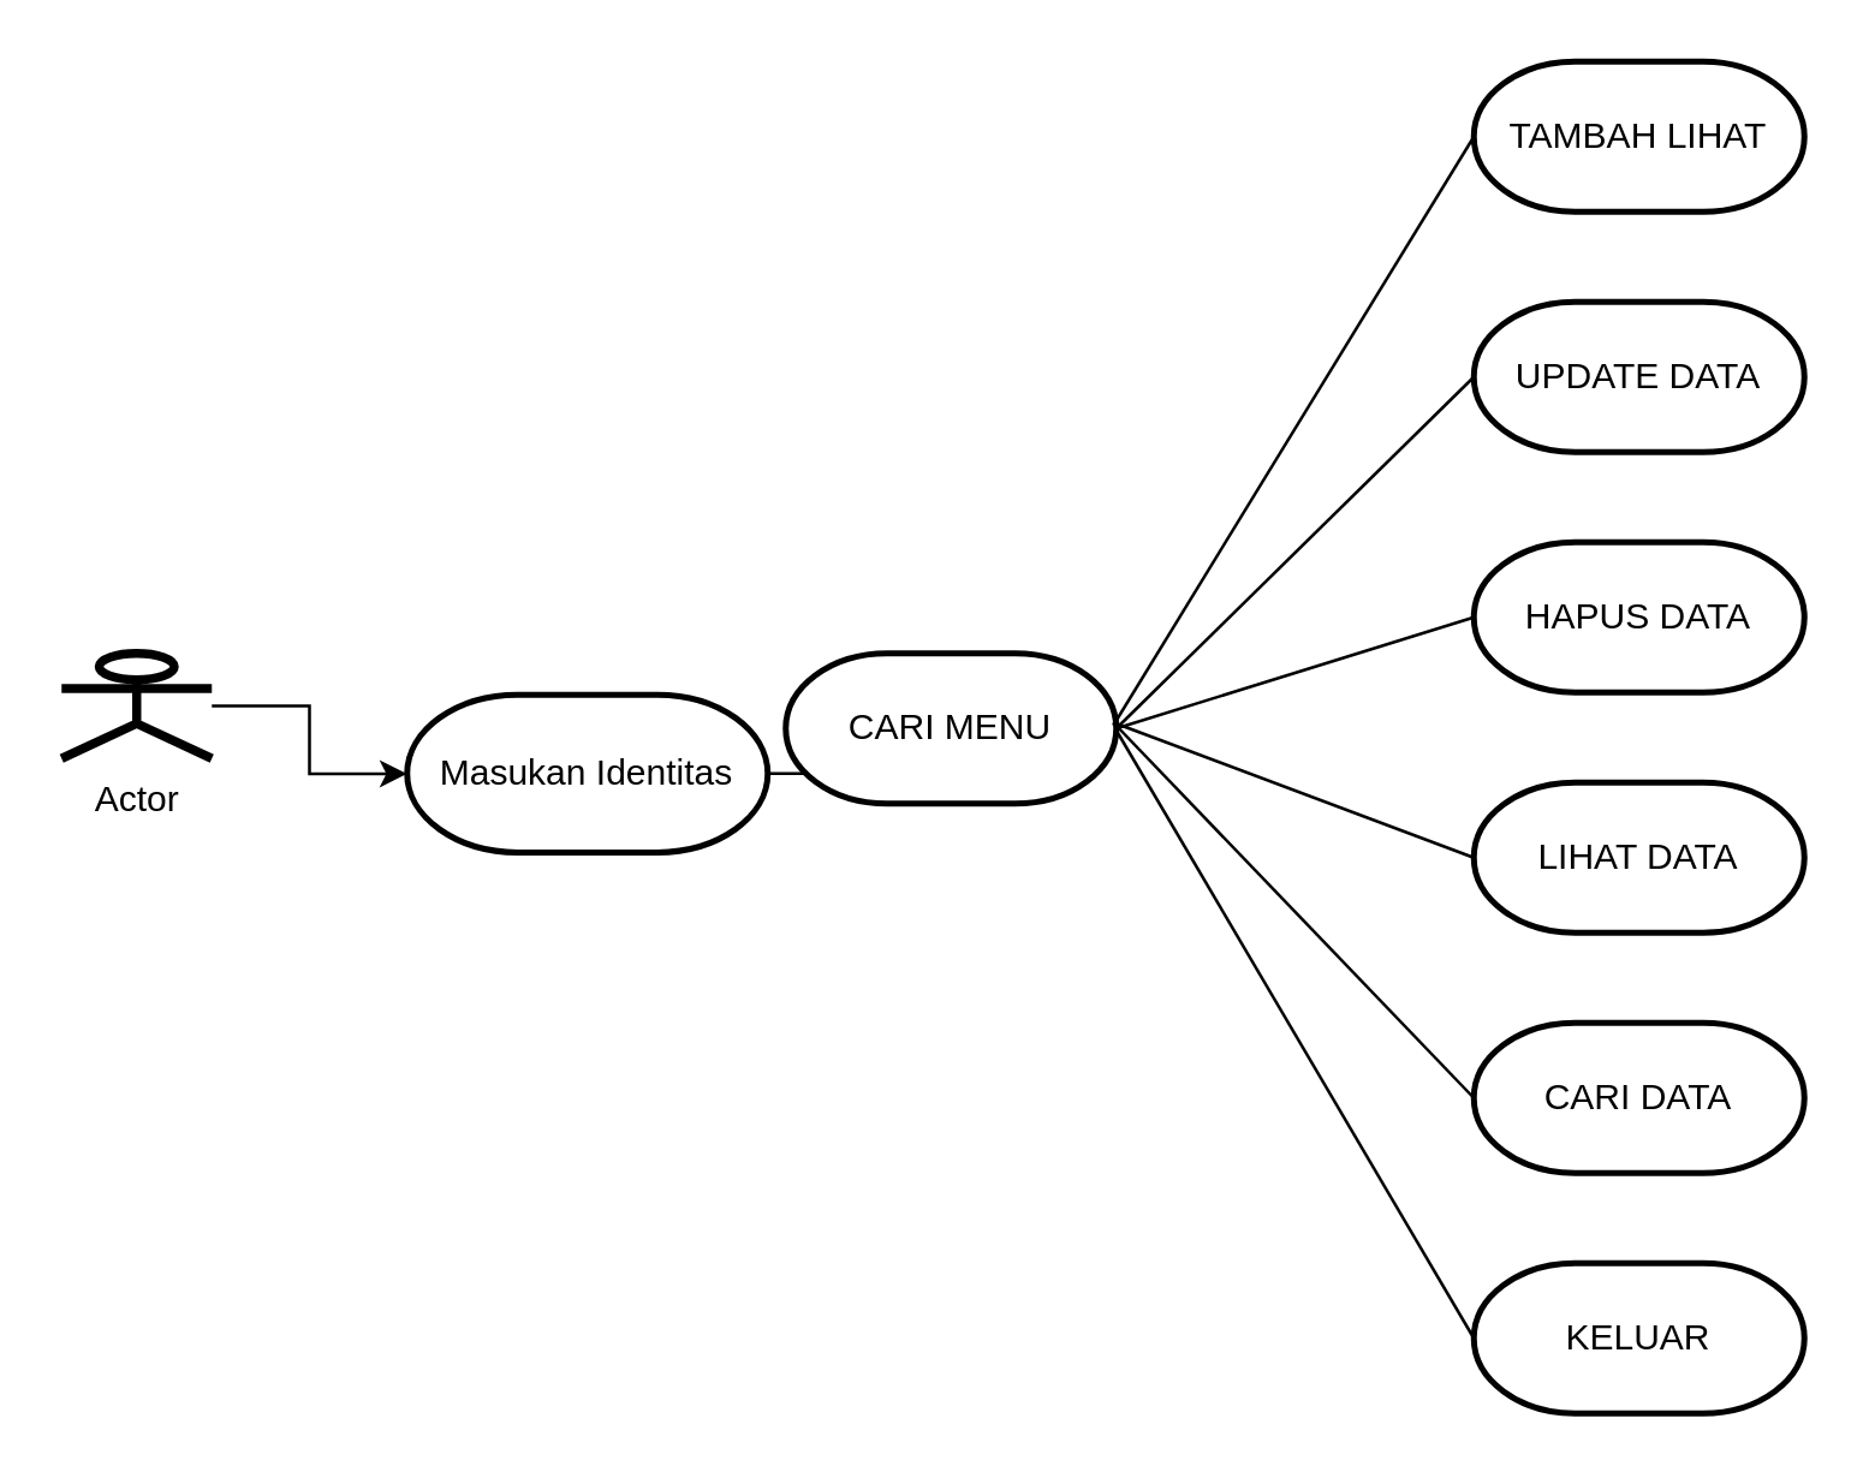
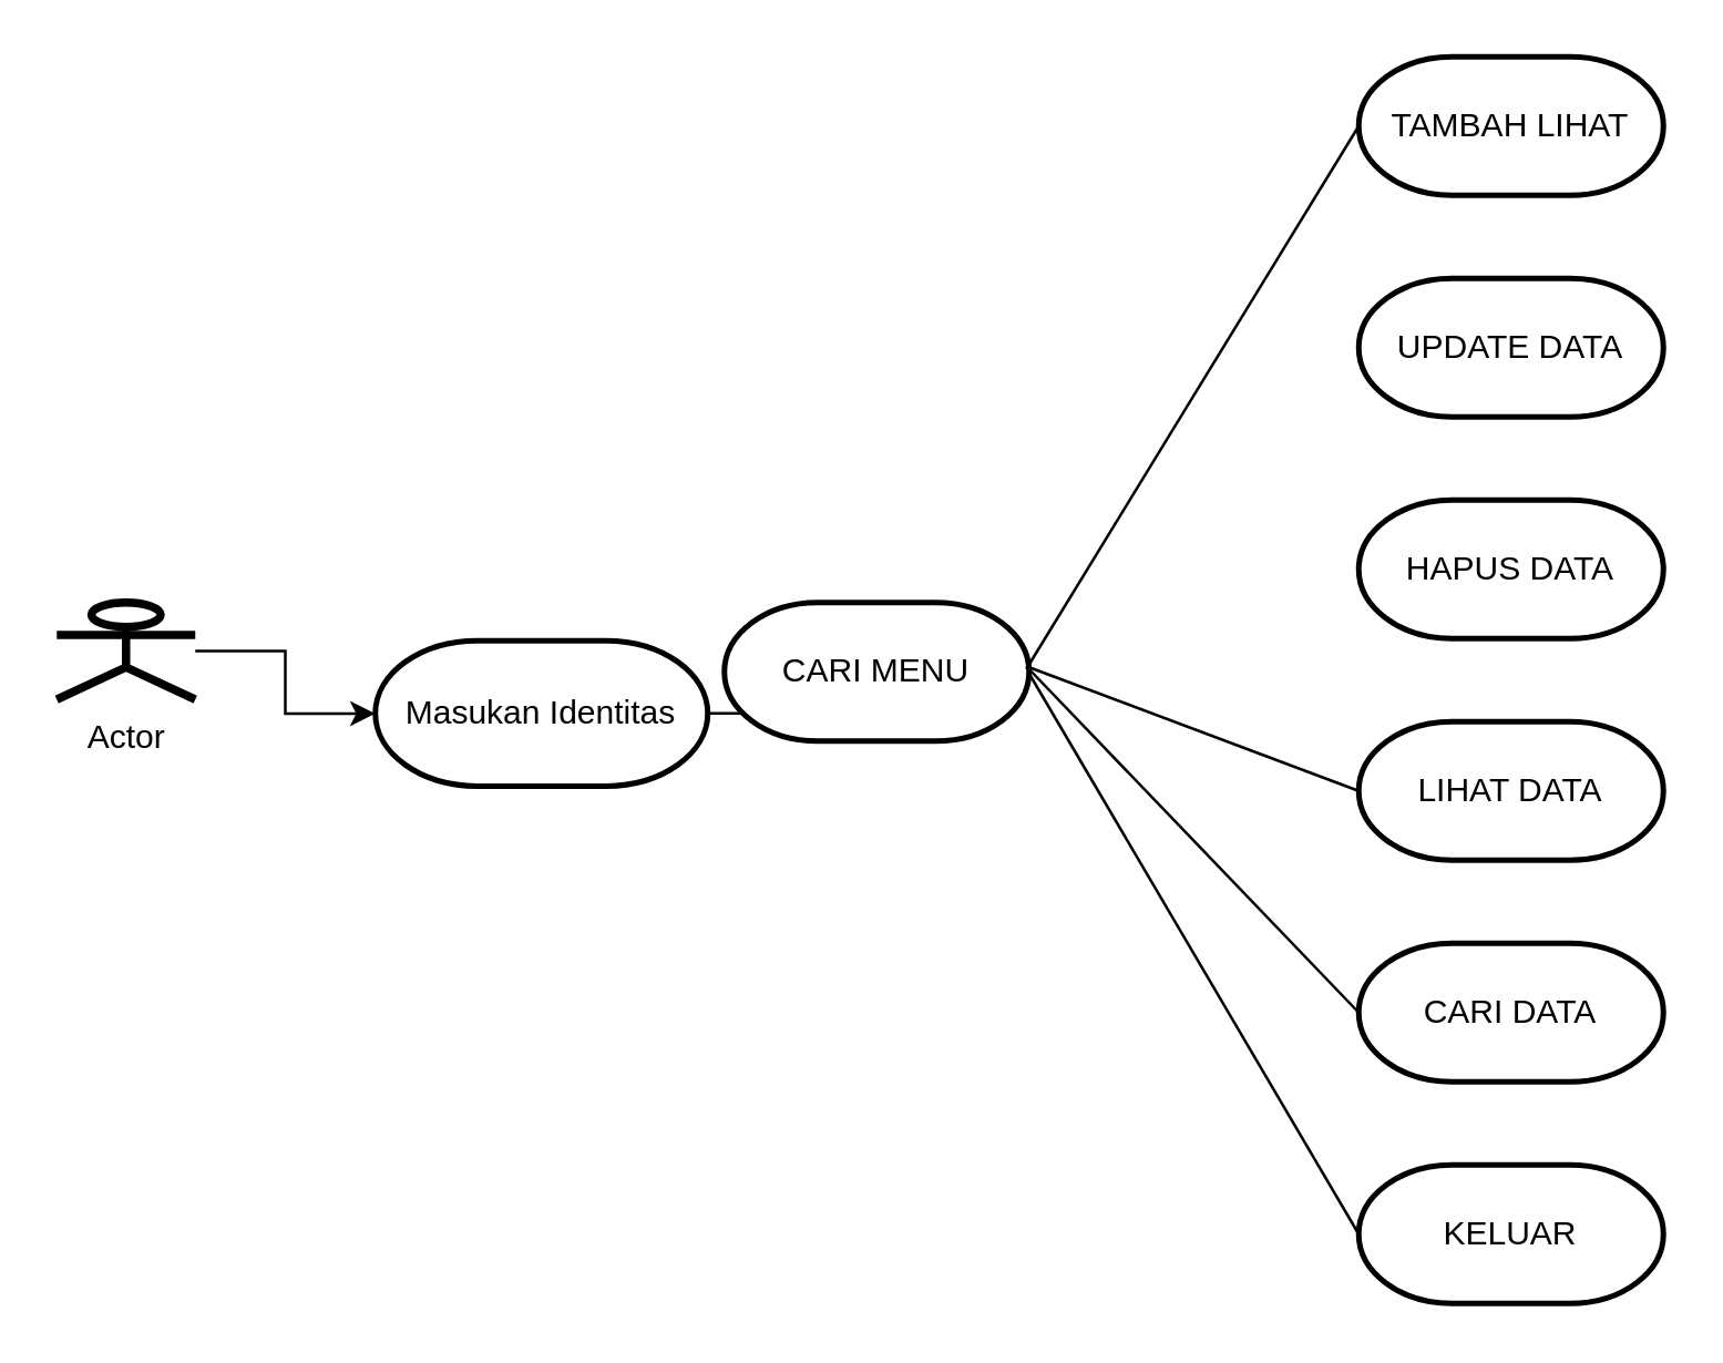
- <mxCell id="14" value="" style="endArrow=none;html=1;exitX=1;exitY=0.5;exitDx=0;exitDy=0;exitPerimeter=0;entryX=0;entryY=0.5;entryDx=0;entryDy=0;entryPerimeter=0;" parent="1" source="5" target="9" edge="1"><mxGeometry width="50" height="50" relative="1" as="geometry"><mxPoint x="390" y="260" as="sourcePoint" /><mxPoint x="440" y="210" as="targetPoint" /></mxGeometry></mxCell>
- <mxCell id="15" value="" style="endArrow=none;html=1;exitX=1;exitY=0.5;exitDx=0;exitDy=0;exitPerimeter=0;entryX=0;entryY=0.5;entryDx=0;entryDy=0;entryPerimeter=0;" parent="1" source="5" target="8" edge="1"><mxGeometry width="50" height="50" relative="1" as="geometry"><mxPoint x="380" y="270" as="sourcePoint" /><mxPoint x="430" y="220" as="targetPoint" /></mxGeometry></mxCell>
